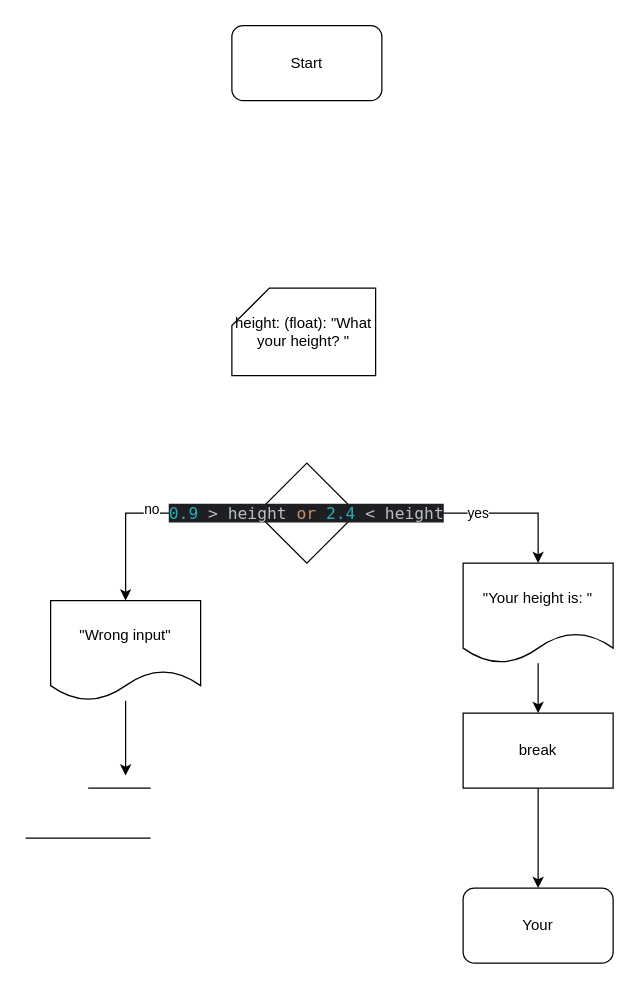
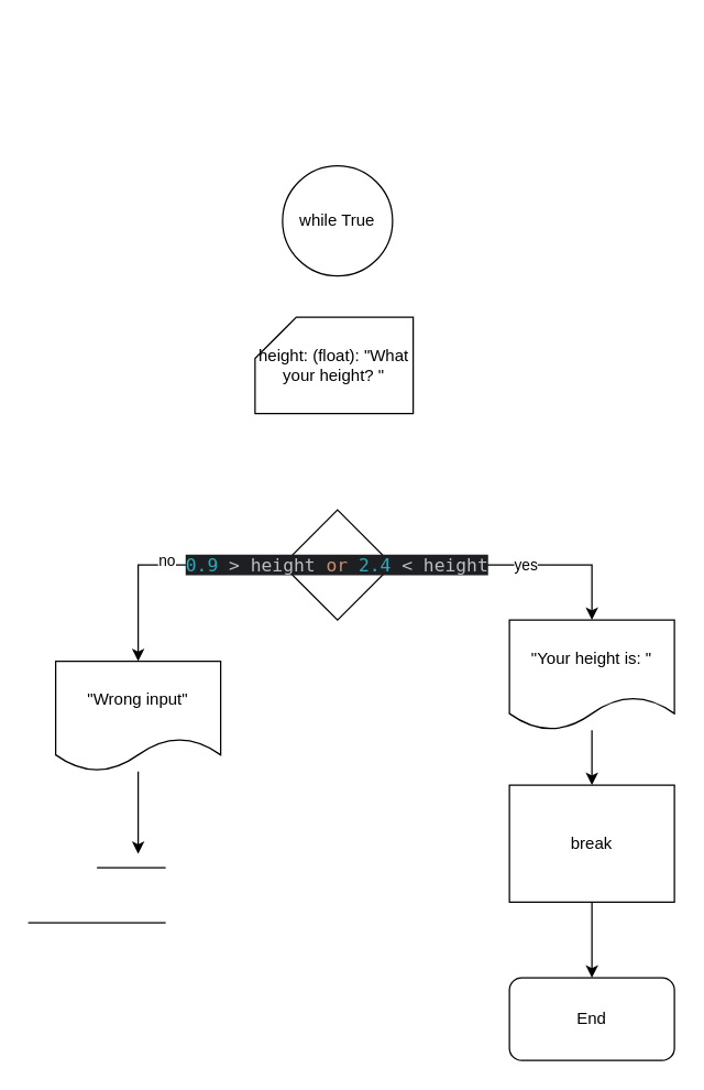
- <mxCell id="2" value="Start" style="rounded=1;whiteSpace=wrap;html=1;" vertex="1" parent="1"><mxGeometry x="185" y="20" width="120" height="60" as="geometry" /></mxCell>
+ <mxCell id="4" value="while True" style="ellipse;whiteSpace=wrap;html=1;aspect=fixed;" vertex="1" parent="1"><mxGeometry x="205" y="120" width="80" height="80" as="geometry" /></mxCell>
- <mxCell id="13" value="break" style="rounded=0;whiteSpace=wrap;html=1;" vertex="1" parent="1"><mxGeometry x="370" y="570" width="120" height="60" as="geometry" /></mxCell>
+ <mxCell id="13" value="break" style="rounded=0;whiteSpace=wrap;html=1;" vertex="1" parent="1"><mxGeometry x="370" y="570" width="120" height="85" as="geometry" /></mxCell>
- <mxCell id="14" value="Your" style="rounded=1;whiteSpace=wrap;html=1;" vertex="1" parent="1"><mxGeometry x="370" y="710" width="120" height="60" as="geometry" /></mxCell>
+ <mxCell id="14" value="End" style="rounded=1;whiteSpace=wrap;html=1;" vertex="1" parent="1"><mxGeometry x="370" y="710" width="120" height="60" as="geometry" /></mxCell>
